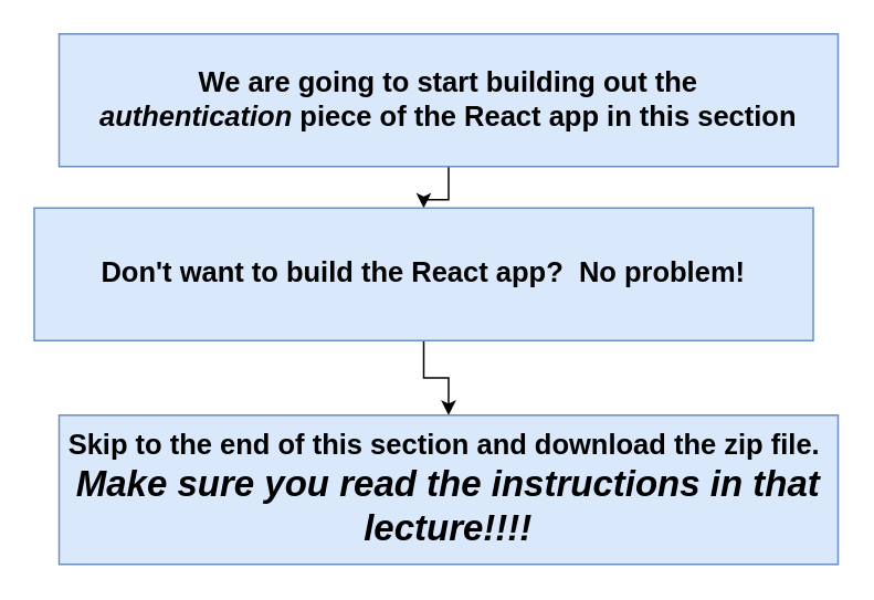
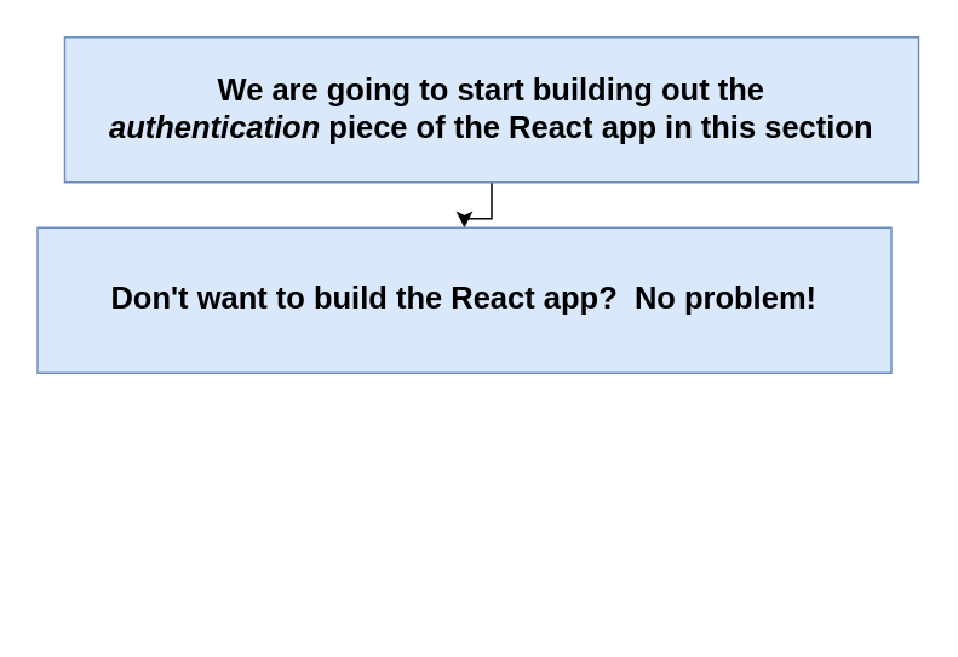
- <mxCell id="4" style="edgeStyle=orthogonalEdgeStyle;rounded=0;orthogonalLoop=1;jettySize=auto;html=1;exitX=0.5;exitY=1;exitDx=0;exitDy=0;fontSize=17;" edge="1" parent="1" source="5" target="6"><mxGeometry relative="1" as="geometry" /></mxCell>
- <mxCell id="6" value="Skip to the end of this section and download the zip file.&amp;nbsp; &lt;i&gt;&lt;font style=&quot;font-size: 22px&quot;&gt;Make sure you read the instructions in that lecture!!!!&lt;/font&gt;&lt;/i&gt;" style="rounded=0;whiteSpace=wrap;html=1;fillColor=#dae8fc;strokeColor=#6c8ebf;fontStyle=1;fontSize=17;" vertex="1" parent="1"><mxGeometry x="35" y="250" width="470" height="90" as="geometry" /></mxCell>
